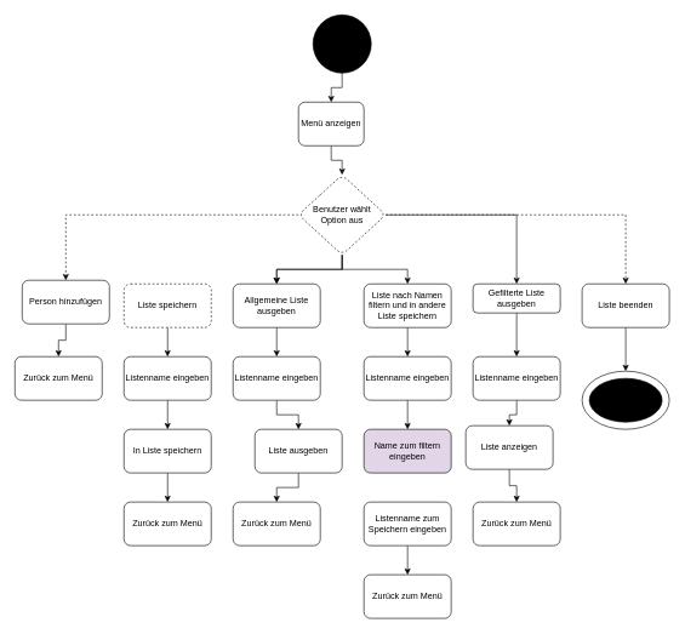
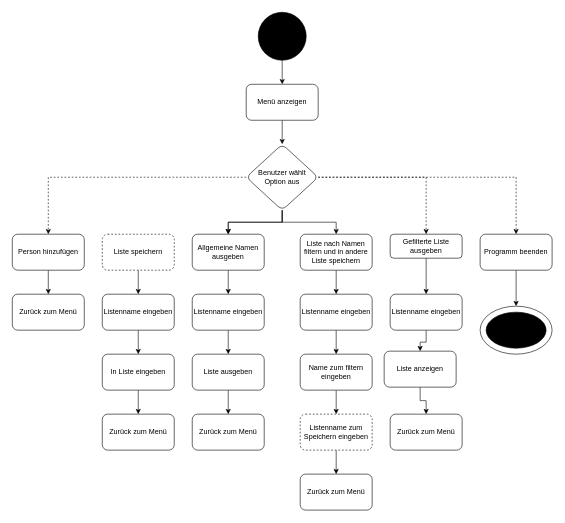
- <mxCell id="5" value="Menü anzeigen" style="rounded=1;whiteSpace=wrap;html=1;fillColor=#FFFFFF;" vertex="1" parent="1"><mxGeometry x="410" y="140" width="90" height="60" as="geometry" /></mxCell>
+ <mxCell id="5" value="Menü anzeigen" style="rounded=1;whiteSpace=wrap;html=1;fillColor=#FFFFFF;" vertex="1" parent="1"><mxGeometry x="410" y="140" width="120" height="60" as="geometry" /></mxCell>
- <mxCell id="12" value="Benutzer wählt Option aus" style="rhombus;whiteSpace=wrap;html=1;fillColor=#FFFFFF;rounded=1;dashed=1;" vertex="1" parent="1"><mxGeometry x="410" y="240" width="120" height="110" as="geometry" /></mxCell>
+ <mxCell id="12" value="Benutzer wählt Option aus" style="rhombus;whiteSpace=wrap;html=1;fillColor=#FFFFFF;rounded=1;" vertex="1" parent="1"><mxGeometry x="410" y="240" width="120" height="110" as="geometry" /></mxCell>
- <mxCell id="10" value="" style="edgeStyle=orthogonalEdgeStyle;rounded=0;orthogonalLoop=1;jettySize=auto;html=1;" edge="1" parent="1" source="12" target="22"><mxGeometry relative="1" as="geometry" /></mxCell>
+ <mxCell id="10" value="" style="edgeStyle=orthogonalEdgeStyle;rounded=0;orthogonalLoop=1;jettySize=auto;html=1;dashed=1;" edge="1" parent="1" source="12" target="22"><mxGeometry relative="1" as="geometry" /></mxCell>
- <mxCell id="14" value="Person hinzufügen" style="rounded=1;whiteSpace=wrap;html=1;fillColor=#FFFFFF;" vertex="1" parent="1"><mxGeometry x="30" y="385" width="120" height="60" as="geometry" /></mxCell>
+ <mxCell id="14" value="Person hinzufügen" style="rounded=1;whiteSpace=wrap;html=1;fillColor=#FFFFFF;" vertex="1" parent="1"><mxGeometry x="20" y="390" width="120" height="60" as="geometry" /></mxCell>
- <mxCell id="18" value="Allgemeine Liste ausgeben" style="whiteSpace=wrap;html=1;fillColor=#FFFFFF;rounded=1;" vertex="1" parent="1"><mxGeometry x="320" y="390" width="120" height="60" as="geometry" /></mxCell>
+ <mxCell id="18" value="Allgemeine Namen ausgeben" style="whiteSpace=wrap;html=1;fillColor=#FFFFFF;rounded=1;" vertex="1" parent="1"><mxGeometry x="320" y="390" width="120" height="60" as="geometry" /></mxCell>
- <mxCell id="24" value="Liste beenden" style="whiteSpace=wrap;html=1;fillColor=#FFFFFF;rounded=1;" vertex="1" parent="1"><mxGeometry x="800" y="390" width="120" height="60" as="geometry" /></mxCell>
+ <mxCell id="24" value="Programm beenden" style="whiteSpace=wrap;html=1;fillColor=#FFFFFF;rounded=1;" vertex="1" parent="1"><mxGeometry x="800" y="390" width="120" height="60" as="geometry" /></mxCell>
- <mxCell id="40" value="In Liste speichern" style="rounded=1;whiteSpace=wrap;html=1;fillColor=#FFFFFF;" vertex="1" parent="1"><mxGeometry x="170" y="590" width="120" height="60" as="geometry" /></mxCell>
+ <mxCell id="40" value="In Liste eingeben" style="rounded=1;whiteSpace=wrap;html=1;fillColor=#FFFFFF;" vertex="1" parent="1"><mxGeometry x="170" y="590" width="120" height="60" as="geometry" /></mxCell>
- <mxCell id="43" value="Liste ausgeben" style="rounded=1;whiteSpace=wrap;html=1;fillColor=#FFFFFF;" vertex="1" parent="1"><mxGeometry x="350" y="590" width="120" height="60" as="geometry" /></mxCell>
+ <mxCell id="43" value="Liste ausgeben" style="rounded=1;whiteSpace=wrap;html=1;fillColor=#FFFFFF;" vertex="1" parent="1"><mxGeometry x="320" y="590" width="120" height="60" as="geometry" /></mxCell>
- <mxCell id="46" value="Name zum filtern eingeben" style="whiteSpace=wrap;html=1;fillColor=#e1d5e7;rounded=1;" vertex="1" parent="1"><mxGeometry x="500" y="590" width="120" height="60" as="geometry" /></mxCell>
+ <mxCell id="46" value="Name zum filtern eingeben" style="whiteSpace=wrap;html=1;fillColor=#FFFFFF;rounded=1;" vertex="1" parent="1"><mxGeometry x="500" y="590" width="120" height="60" as="geometry" /></mxCell>
+ <mxCell id="45" value="" style="edgeStyle=orthogonalEdgeStyle;rounded=0;orthogonalLoop=1;jettySize=auto;html=1;" edge="1" parent="1" source="46" target="48"><mxGeometry relative="1" as="geometry" /></mxCell>
- <mxCell id="48" value="Listenname zum Speichern eingeben" style="whiteSpace=wrap;html=1;fillColor=#FFFFFF;rounded=1;" vertex="1" parent="1"><mxGeometry x="500" y="690" width="120" height="60" as="geometry" /></mxCell>
+ <mxCell id="48" value="Listenname zum Speichern eingeben" style="whiteSpace=wrap;html=1;fillColor=#FFFFFF;rounded=1;dashed=1;" vertex="1" parent="1"><mxGeometry x="500" y="690" width="120" height="60" as="geometry" /></mxCell>
